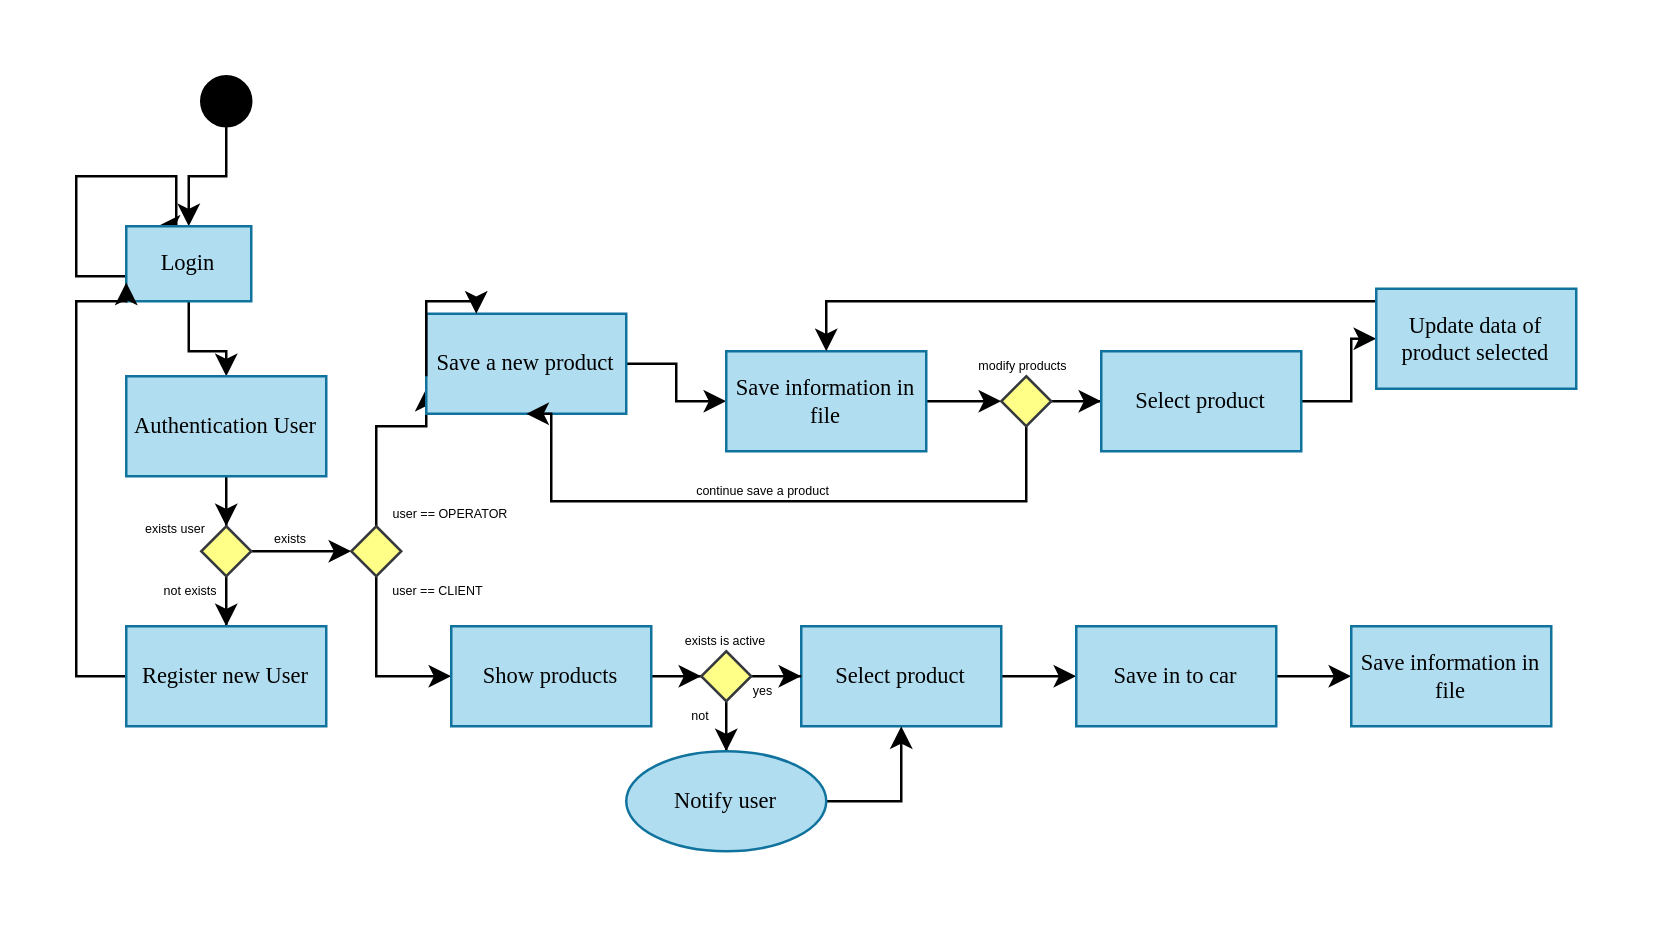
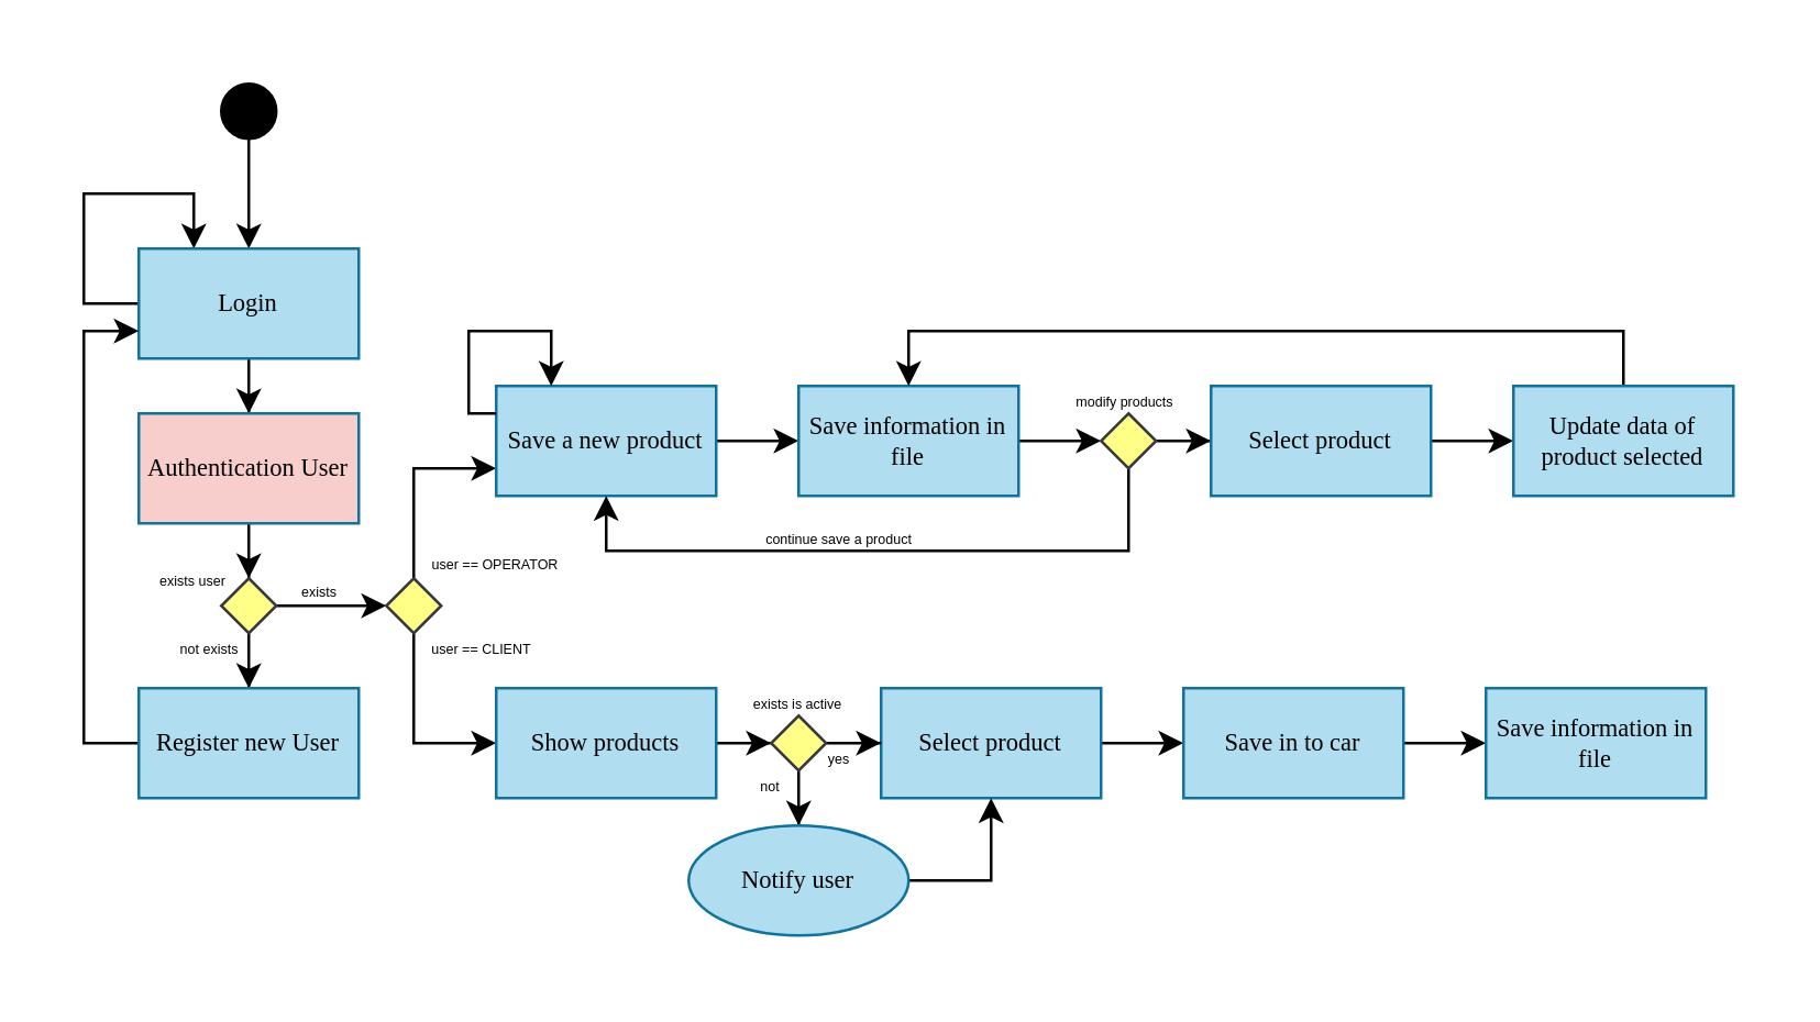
- <mxCell id="7" value="Login" style="rounded=0;whiteSpace=wrap;html=1;fontSize=9;fillColor=#b1ddf0;strokeColor=#10739e;fontFamily=Verdana;" vertex="1" parent="1"><mxGeometry x="50" y="90" width="50" height="30" as="geometry" /></mxCell>
+ <mxCell id="7" value="Login" style="rounded=0;whiteSpace=wrap;html=1;fontSize=9;fillColor=#b1ddf0;strokeColor=#10739e;fontFamily=Verdana;" vertex="1" parent="1"><mxGeometry x="50" y="90" width="80" height="40" as="geometry" /></mxCell>
- <mxCell id="31" value="Update data of product selected" style="rounded=0;whiteSpace=wrap;html=1;fontSize=9;fillColor=#b1ddf0;strokeColor=#10739e;fontFamily=Verdana;" vertex="1" parent="1"><mxGeometry x="550" y="115" width="80" height="40" as="geometry" /></mxCell>
+ <mxCell id="31" value="Update data of product selected" style="rounded=0;whiteSpace=wrap;html=1;fontSize=9;fillColor=#b1ddf0;strokeColor=#10739e;fontFamily=Verdana;" vertex="1" parent="1"><mxGeometry x="550" y="140" width="80" height="40" as="geometry" /></mxCell>
- <mxCell id="19" value="Save a new product" style="rounded=0;whiteSpace=wrap;html=1;fontSize=9;fillColor=#b1ddf0;strokeColor=#10739e;fontFamily=Verdana;" vertex="1" parent="1"><mxGeometry x="170" y="125" width="80" height="40" as="geometry" /></mxCell>
+ <mxCell id="19" value="Save a new product" style="rounded=0;whiteSpace=wrap;html=1;fontSize=9;fillColor=#b1ddf0;strokeColor=#10739e;fontFamily=Verdana;" vertex="1" parent="1"><mxGeometry x="180" y="140" width="80" height="40" as="geometry" /></mxCell>
- <mxCell id="9" value="Authentication User" style="rounded=0;whiteSpace=wrap;html=1;fontSize=9;fillColor=#b1ddf0;strokeColor=#10739e;fontFamily=Verdana;" vertex="1" parent="1"><mxGeometry x="50" y="150" width="80" height="40" as="geometry" /></mxCell>
+ <mxCell id="9" value="Authentication User" style="rounded=0;whiteSpace=wrap;html=1;fontSize=9;fillColor=#f8cecc;strokeColor=#10739e;fontFamily=Verdana;" vertex="1" parent="1"><mxGeometry x="50" y="150" width="80" height="40" as="geometry" /></mxCell>
